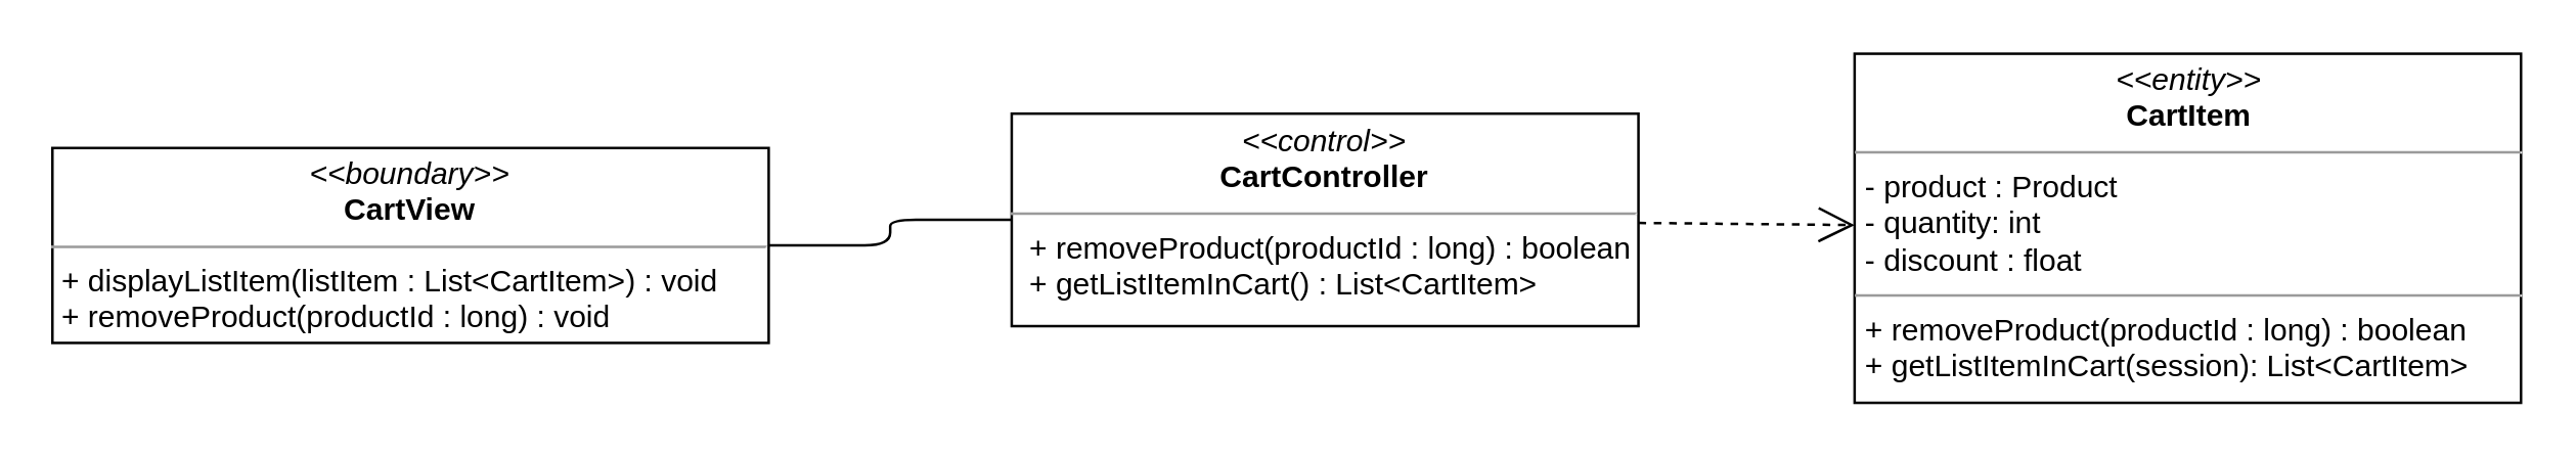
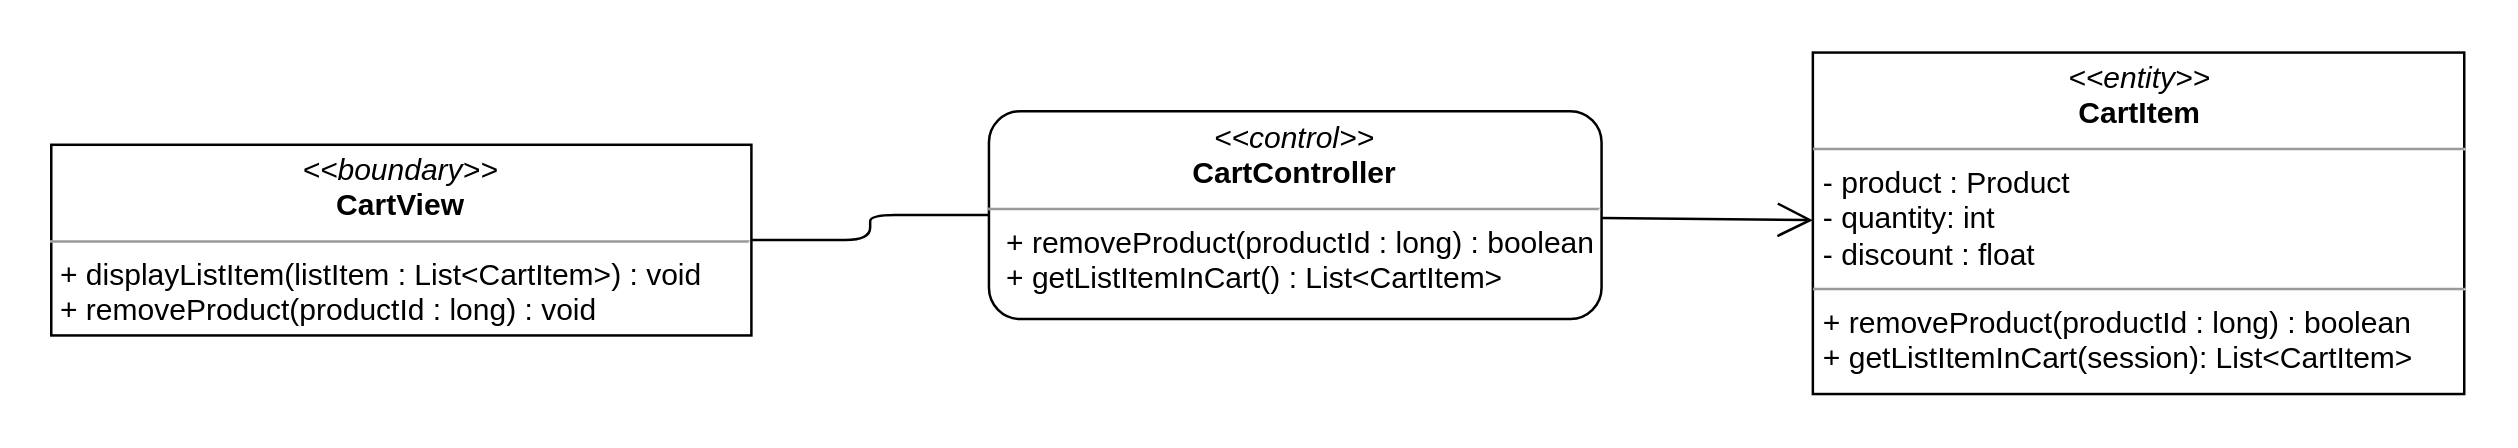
- <mxCell id="4" value="&lt;p style=&quot;margin: 0px ; margin-top: 4px ; text-align: center&quot;&gt;&lt;i&gt;&amp;lt;&amp;lt;control&amp;gt;&amp;gt;&lt;/i&gt;&lt;br&gt;&lt;b&gt;CartController&lt;/b&gt;&lt;/p&gt;&lt;hr size=&quot;1&quot;&gt;&lt;p style=&quot;margin: 0px ; margin-left: 4px&quot;&gt;&lt;span&gt;&amp;nbsp;+ removeProduct(productId : long) : boolean&lt;/span&gt;&lt;/p&gt;&lt;p style=&quot;margin: 0px ; margin-left: 4px&quot;&gt;&amp;nbsp;+ getListItemInCart() : List&amp;lt;CartItem&amp;gt;&lt;/p&gt;" style="verticalAlign=top;align=left;overflow=fill;fontSize=12;fontFamily=Helvetica;html=1;" parent="1" vertex="1"><mxGeometry x="395" y="43.88" width="245" height="83.12" as="geometry" /></mxCell>
+ <mxCell id="4" value="&lt;p style=&quot;margin: 0px ; margin-top: 4px ; text-align: center&quot;&gt;&lt;i&gt;&amp;lt;&amp;lt;control&amp;gt;&amp;gt;&lt;/i&gt;&lt;br&gt;&lt;b&gt;CartController&lt;/b&gt;&lt;/p&gt;&lt;hr size=&quot;1&quot;&gt;&lt;p style=&quot;margin: 0px ; margin-left: 4px&quot;&gt;&lt;span&gt;&amp;nbsp;+ removeProduct(productId : long) : boolean&lt;/span&gt;&lt;/p&gt;&lt;p style=&quot;margin: 0px ; margin-left: 4px&quot;&gt;&amp;nbsp;+ getListItemInCart() : List&amp;lt;CartItem&amp;gt;&lt;/p&gt;" style="verticalAlign=top;align=left;overflow=fill;fontSize=12;fontFamily=Helvetica;html=1;rounded=1;" parent="1" vertex="1"><mxGeometry x="395" y="43.88" width="245" height="83.12" as="geometry" /></mxCell>
- <mxCell id="6" value="" style="endArrow=open;endFill=1;endSize=12;html=1;dashed=1;" parent="1" source="4" target="5" edge="1"><mxGeometry width="160" relative="1" as="geometry"><mxPoint x="615" y="237" as="sourcePoint" /><mxPoint x="775" y="237" as="targetPoint" /></mxGeometry></mxCell>
+ <mxCell id="6" value="" style="endArrow=open;endFill=1;endSize=12;html=1;" parent="1" source="4" target="5" edge="1"><mxGeometry width="160" relative="1" as="geometry"><mxPoint x="615" y="237" as="sourcePoint" /><mxPoint x="775" y="237" as="targetPoint" /></mxGeometry></mxCell>
